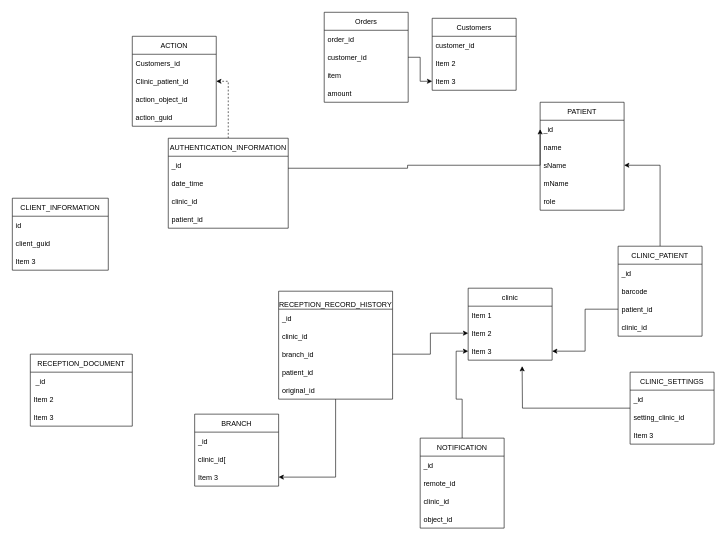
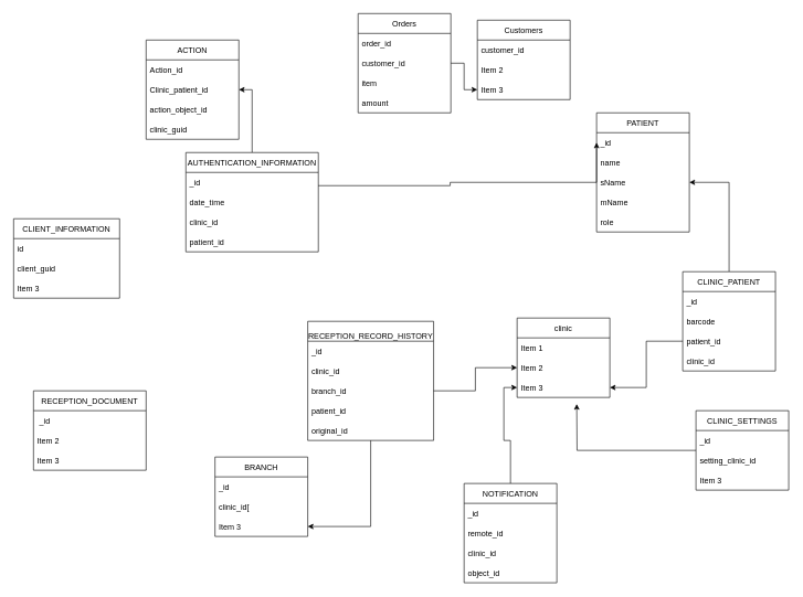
- <mxCell id="3" value="Customers_id" style="text;strokeColor=none;fillColor=none;align=left;verticalAlign=middle;spacingLeft=4;spacingRight=4;overflow=hidden;points=[[0,0.5],[1,0.5]];portConstraint=eastwest;rotatable=0;" vertex="1" parent="2"><mxGeometry y="30" width="140" height="30" as="geometry" /></mxCell>
+ <mxCell id="3" value="Action_id" style="text;strokeColor=none;fillColor=none;align=left;verticalAlign=middle;spacingLeft=4;spacingRight=4;overflow=hidden;points=[[0,0.5],[1,0.5]];portConstraint=eastwest;rotatable=0;" vertex="1" parent="2"><mxGeometry y="30" width="140" height="30" as="geometry" /></mxCell>
- <mxCell id="7" value="" style="edgeStyle=orthogonalEdgeStyle;rounded=0;orthogonalLoop=1;jettySize=auto;html=1;dashed=1;" edge="1" parent="1" source="9" target="4"><mxGeometry relative="1" as="geometry" /></mxCell>
+ <mxCell id="7" value="" style="edgeStyle=orthogonalEdgeStyle;rounded=0;orthogonalLoop=1;jettySize=auto;html=1;" edge="1" parent="1" source="9" target="4"><mxGeometry relative="1" as="geometry" /></mxCell>
- <mxCell id="6" value="action_guid" style="text;strokeColor=none;fillColor=none;align=left;verticalAlign=middle;spacingLeft=4;spacingRight=4;overflow=hidden;points=[[0,0.5],[1,0.5]];portConstraint=eastwest;rotatable=0;" vertex="1" parent="2"><mxGeometry y="120" width="140" height="30" as="geometry" /></mxCell>
+ <mxCell id="6" value="clinic_guid" style="text;strokeColor=none;fillColor=none;align=left;verticalAlign=middle;spacingLeft=4;spacingRight=4;overflow=hidden;points=[[0,0.5],[1,0.5]];portConstraint=eastwest;rotatable=0;" vertex="1" parent="2"><mxGeometry y="120" width="140" height="30" as="geometry" /></mxCell>
